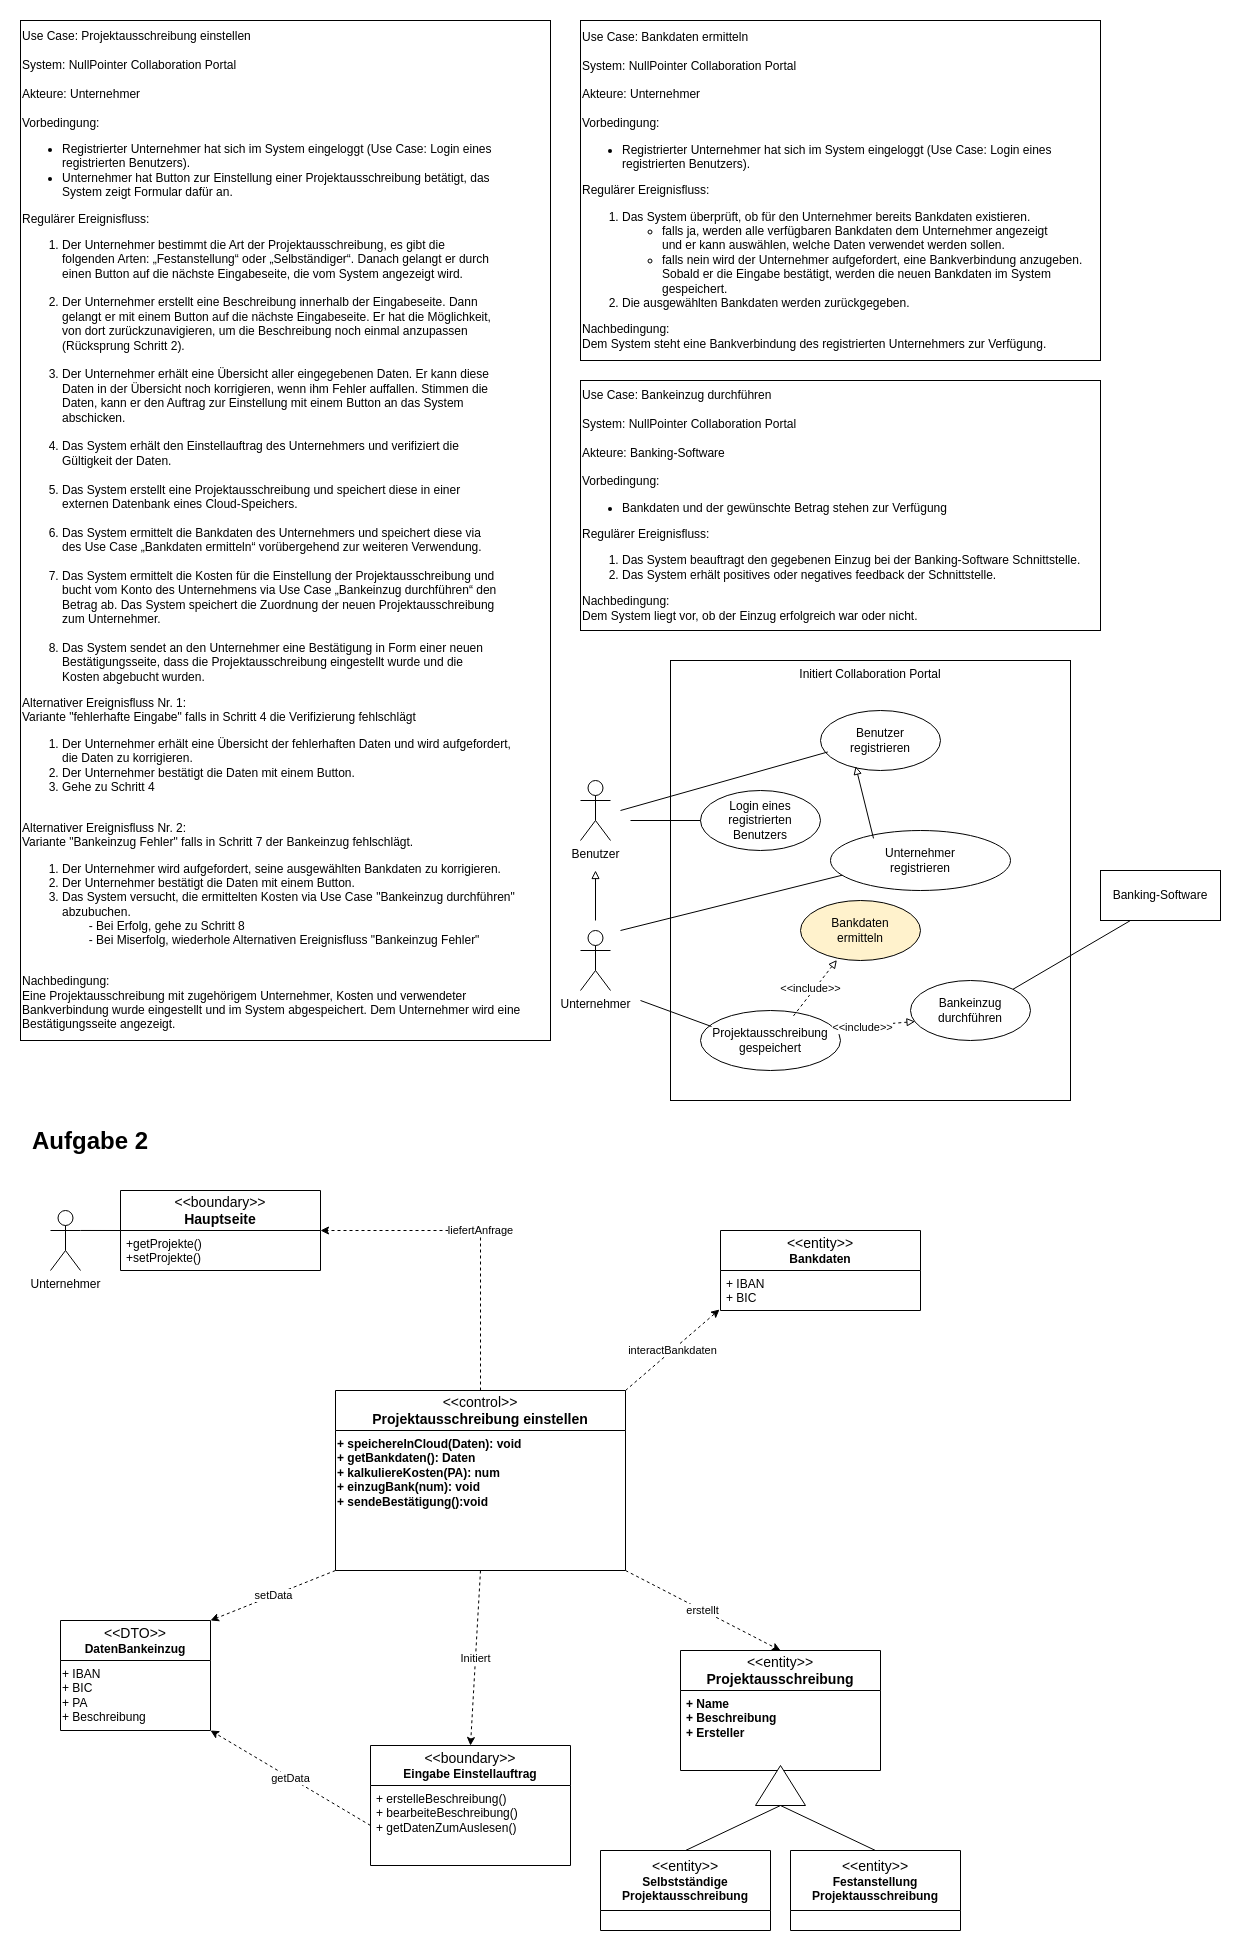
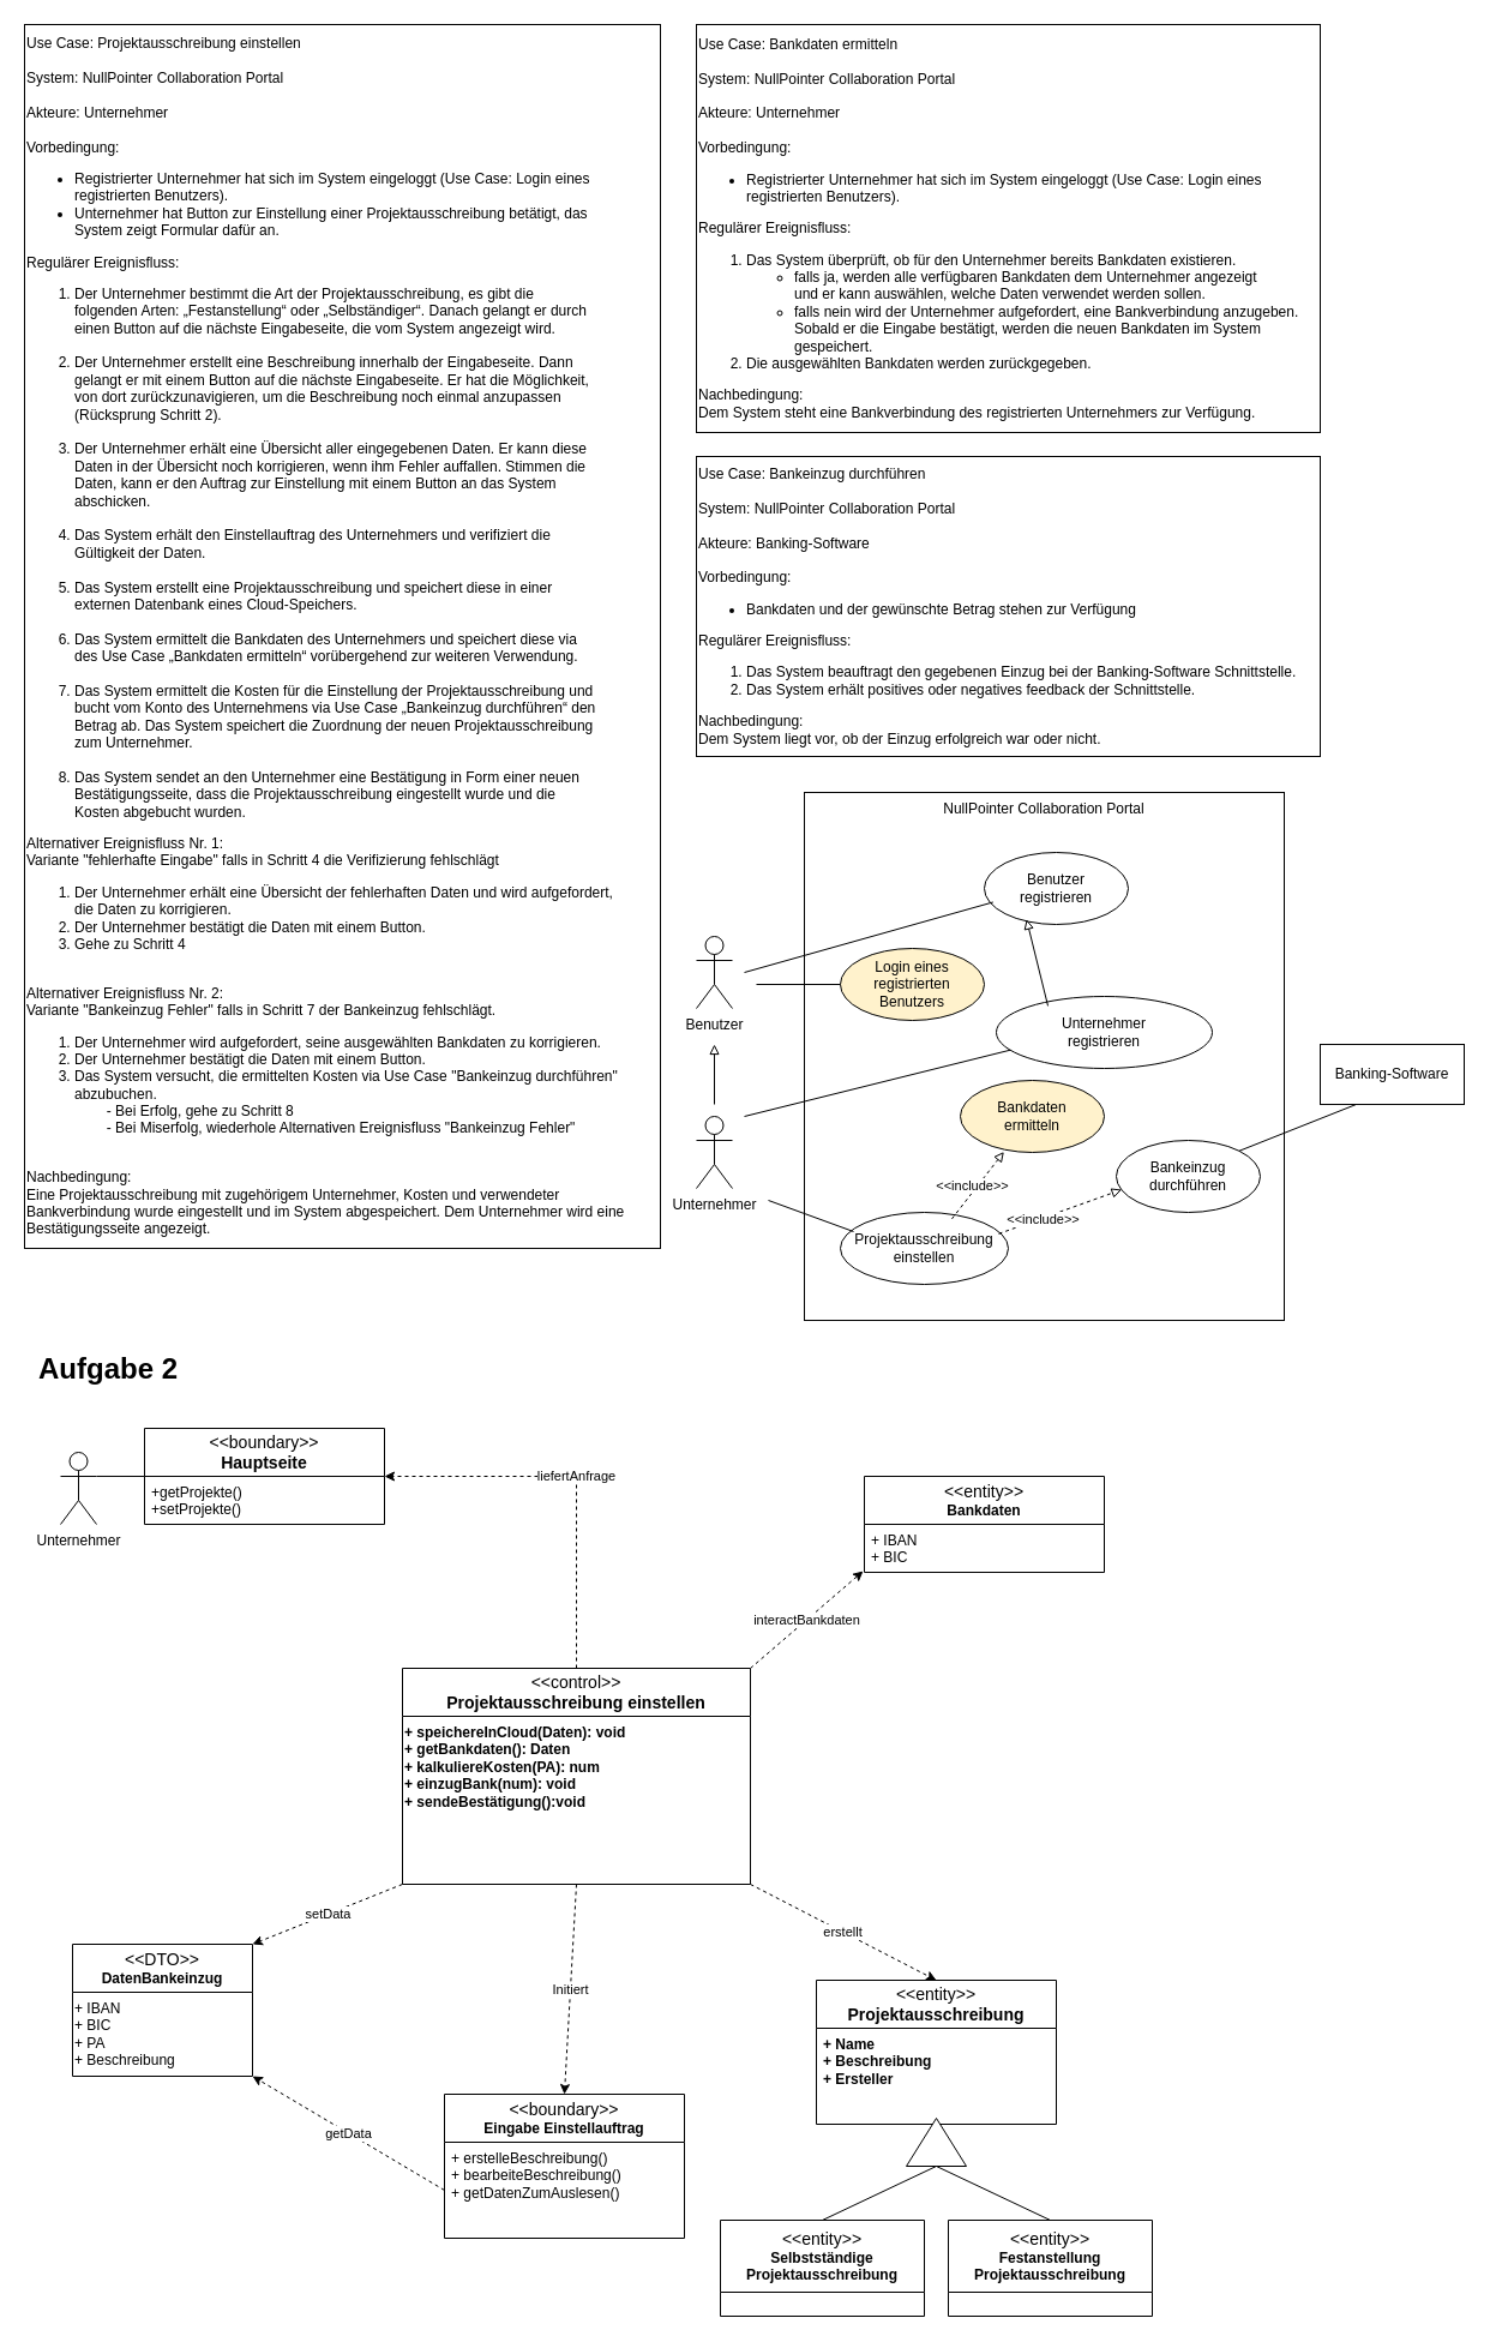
- <mxCell id="2" value="Initiert Collaboration Portal" style="rounded=0;whiteSpace=wrap;html=1;fillColor=none;align=center;verticalAlign=top;" parent="1" vertex="1"><mxGeometry x="670" y="660" width="400" height="440" as="geometry" /></mxCell>
+ <mxCell id="2" value="NullPointer Collaboration Portal" style="rounded=0;whiteSpace=wrap;html=1;fillColor=none;align=center;verticalAlign=top;" parent="1" vertex="1"><mxGeometry x="670" y="660" width="400" height="440" as="geometry" /></mxCell>
- <mxCell id="23" value="&lt;div&gt;Login eines&lt;/div&gt;&lt;div&gt;registrierten&lt;/div&gt;&lt;div&gt;Benutzers&lt;/div&gt;" style="ellipse;whiteSpace=wrap;html=1;" parent="1" vertex="1"><mxGeometry x="700" y="790" width="120" height="60" as="geometry" /></mxCell>
+ <mxCell id="23" value="&lt;div&gt;Login eines&lt;/div&gt;&lt;div&gt;registrierten&lt;/div&gt;&lt;div&gt;Benutzers&lt;/div&gt;" style="ellipse;whiteSpace=wrap;html=1;fillColor=#fff2cc;" parent="1" vertex="1"><mxGeometry x="700" y="790" width="120" height="60" as="geometry" /></mxCell>
- <mxCell id="12" value="&lt;div&gt;Bankeinzug&lt;/div&gt;&lt;div&gt;durchführen&lt;/div&gt;" style="ellipse;whiteSpace=wrap;html=1;" parent="1" vertex="1"><mxGeometry x="910" y="980" width="120" height="60" as="geometry" /></mxCell>
+ <mxCell id="12" value="&lt;div&gt;Bankeinzug&lt;/div&gt;&lt;div&gt;durchführen&lt;/div&gt;" style="ellipse;whiteSpace=wrap;html=1;" parent="1" vertex="1"><mxGeometry x="930" y="950" width="120" height="60" as="geometry" /></mxCell>
- <mxCell id="13" value="&lt;div&gt;Projektausschreibung&lt;/div&gt;&lt;div&gt;gespeichert&lt;/div&gt;" style="ellipse;whiteSpace=wrap;html=1;" parent="1" vertex="1"><mxGeometry x="700" y="1010" width="140" height="60" as="geometry" /></mxCell>
+ <mxCell id="13" value="&lt;div&gt;Projektausschreibung&lt;/div&gt;&lt;div&gt;einstellen&lt;/div&gt;" style="ellipse;whiteSpace=wrap;html=1;" parent="1" vertex="1"><mxGeometry x="700" y="1010" width="140" height="60" as="geometry" /></mxCell>
